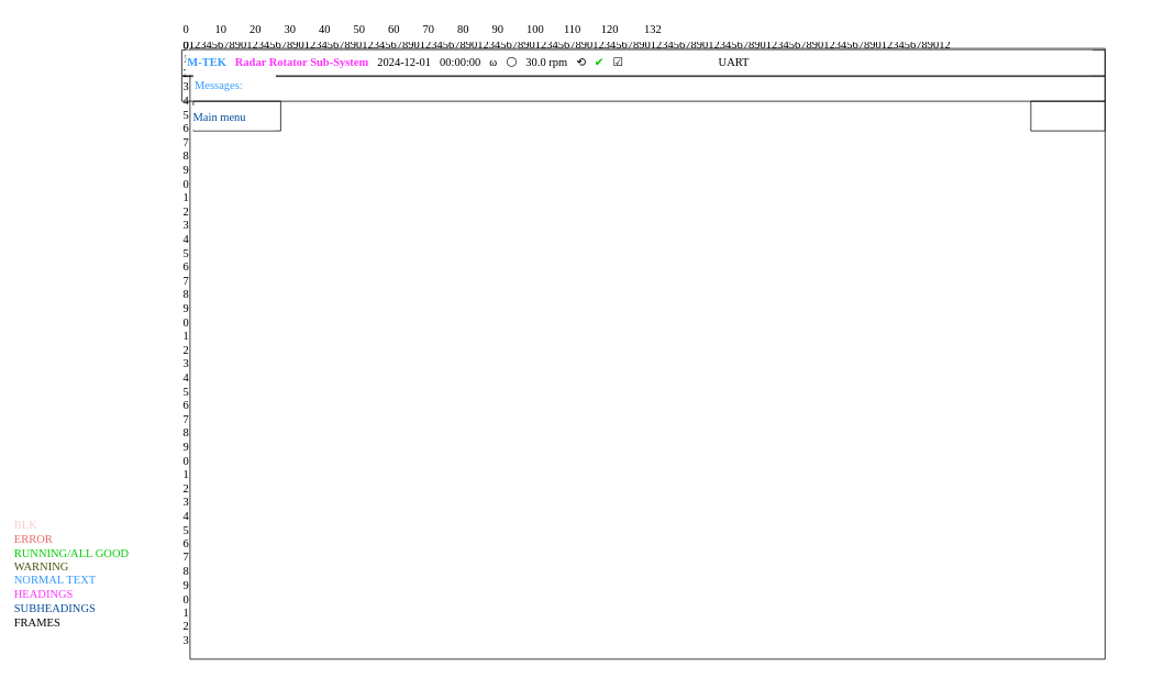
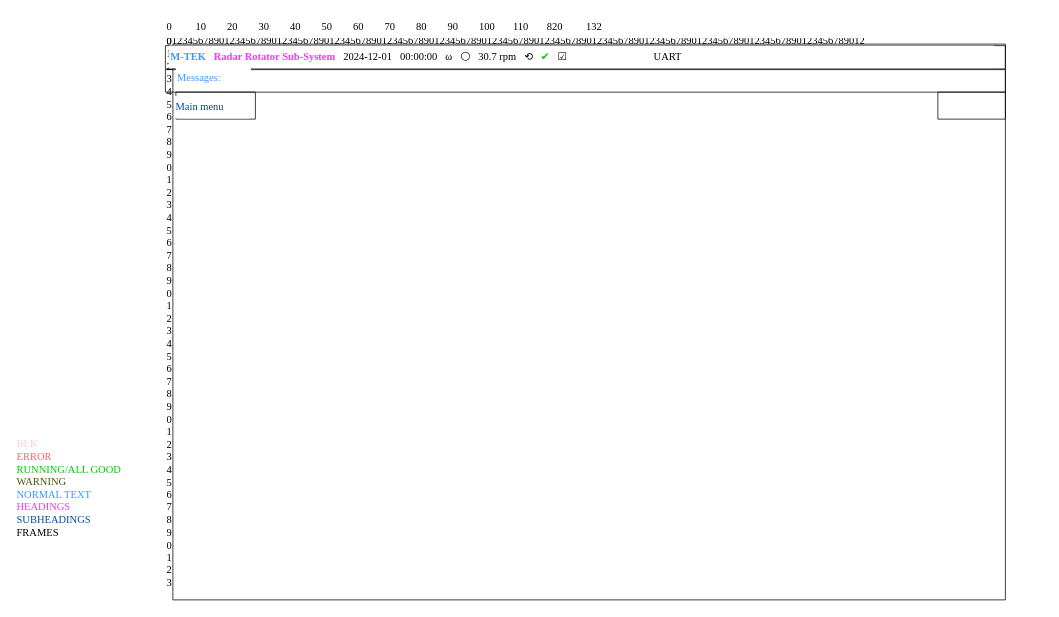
- <mxCell id="3" value="&lt;font&gt;0&amp;nbsp; &amp;nbsp; &amp;nbsp; &amp;nbsp; &amp;nbsp;10&amp;nbsp; &amp;nbsp; &amp;nbsp; &amp;nbsp; 20&amp;nbsp; &amp;nbsp; &amp;nbsp; &amp;nbsp; 30&amp;nbsp; &amp;nbsp; &amp;nbsp; &amp;nbsp; 40&amp;nbsp; &amp;nbsp; &amp;nbsp; &amp;nbsp; 50&amp;nbsp; &amp;nbsp; &amp;nbsp; &amp;nbsp; 60&amp;nbsp; &amp;nbsp; &amp;nbsp; &amp;nbsp; 70&amp;nbsp; &amp;nbsp; &amp;nbsp; &amp;nbsp; 80&amp;nbsp; &amp;nbsp; &amp;nbsp; &amp;nbsp; 90&amp;nbsp; &amp;nbsp; &amp;nbsp; &amp;nbsp; 100&amp;nbsp; &amp;nbsp; &amp;nbsp; &amp;nbsp;110&amp;nbsp; &amp;nbsp; &amp;nbsp; &amp;nbsp;120&amp;nbsp; &amp;nbsp; &amp;nbsp; &amp;nbsp; &amp;nbsp;132&amp;nbsp;&lt;/font&gt;" style="text;html=1;align=left;verticalAlign=middle;resizable=0;points=[];autosize=1;strokeColor=none;fillColor=default;fontFamily=Lucida Console;fontSize=14;" parent="1" vertex="1"><mxGeometry x="220" y="20" width="1170" height="30" as="geometry" /></mxCell>
+ <mxCell id="3" value="&lt;font&gt;0&amp;nbsp; &amp;nbsp; &amp;nbsp; &amp;nbsp; &amp;nbsp;10&amp;nbsp; &amp;nbsp; &amp;nbsp; &amp;nbsp; 20&amp;nbsp; &amp;nbsp; &amp;nbsp; &amp;nbsp; 30&amp;nbsp; &amp;nbsp; &amp;nbsp; &amp;nbsp; 40&amp;nbsp; &amp;nbsp; &amp;nbsp; &amp;nbsp; 50&amp;nbsp; &amp;nbsp; &amp;nbsp; &amp;nbsp; 60&amp;nbsp; &amp;nbsp; &amp;nbsp; &amp;nbsp; 70&amp;nbsp; &amp;nbsp; &amp;nbsp; &amp;nbsp; 80&amp;nbsp; &amp;nbsp; &amp;nbsp; &amp;nbsp; 90&amp;nbsp; &amp;nbsp; &amp;nbsp; &amp;nbsp; 100&amp;nbsp; &amp;nbsp; &amp;nbsp; &amp;nbsp;110&amp;nbsp; &amp;nbsp; &amp;nbsp; &amp;nbsp;820&amp;nbsp; &amp;nbsp; &amp;nbsp; &amp;nbsp; &amp;nbsp;132&amp;nbsp;&lt;/font&gt;" style="text;html=1;align=left;verticalAlign=middle;resizable=0;points=[];autosize=1;strokeColor=none;fillColor=default;fontFamily=Lucida Console;fontSize=14;" parent="1" vertex="1"><mxGeometry x="220" y="20" width="1170" height="30" as="geometry" /></mxCell>
- <mxCell id="9" value="&lt;font color=&quot;#3399ff&quot;&gt;&lt;b&gt;M-TEK&lt;/b&gt;&amp;nbsp; &amp;nbsp;&lt;/font&gt;&lt;font color=&quot;#ff33ff&quot;&gt;&lt;b&gt;Radar Rotator Sub-System&amp;nbsp; &amp;nbsp;&lt;/b&gt;&lt;/font&gt;2024-12-01&amp;nbsp; &amp;nbsp;00:00:00&amp;nbsp; &amp;nbsp;ω&amp;nbsp; &amp;nbsp;⚪&amp;nbsp; &amp;nbsp;30.0 rpm&amp;nbsp; &amp;nbsp;⟲&amp;nbsp; &amp;nbsp;&lt;font color=&quot;#00cc00&quot;&gt;✔&amp;nbsp; &amp;nbsp;&lt;/font&gt;&lt;span style=&quot;background-color: initial;&quot;&gt;☑&amp;nbsp; &amp;nbsp; &amp;nbsp; &amp;nbsp; &amp;nbsp; &amp;nbsp; &amp;nbsp; &amp;nbsp; &amp;nbsp; &amp;nbsp; &amp;nbsp; &amp;nbsp; &amp;nbsp; &amp;nbsp; &amp;nbsp; &amp;nbsp; &amp;nbsp;UART&lt;/span&gt;" style="text;html=1;align=left;verticalAlign=middle;resizable=0;points=[];autosize=1;strokeColor=none;fillColor=default;labelBackgroundColor=none;fontFamily=Lucida Console;fontSize=14;" parent="8" vertex="1"><mxGeometry x="5" width="1100" height="30" as="geometry" /></mxCell>
+ <mxCell id="9" value="&lt;font color=&quot;#3399ff&quot;&gt;&lt;b&gt;M-TEK&lt;/b&gt;&amp;nbsp; &amp;nbsp;&lt;/font&gt;&lt;font color=&quot;#ff33ff&quot;&gt;&lt;b&gt;Radar Rotator Sub-System&amp;nbsp; &amp;nbsp;&lt;/b&gt;&lt;/font&gt;2024-12-01&amp;nbsp; &amp;nbsp;00:00:00&amp;nbsp; &amp;nbsp;ω&amp;nbsp; &amp;nbsp;⚪&amp;nbsp; &amp;nbsp;30.7 rpm&amp;nbsp; &amp;nbsp;⟲&amp;nbsp; &amp;nbsp;&lt;font color=&quot;#00cc00&quot;&gt;✔&amp;nbsp; &amp;nbsp;&lt;/font&gt;&lt;span style=&quot;background-color: initial;&quot;&gt;☑&amp;nbsp; &amp;nbsp; &amp;nbsp; &amp;nbsp; &amp;nbsp; &amp;nbsp; &amp;nbsp; &amp;nbsp; &amp;nbsp; &amp;nbsp; &amp;nbsp; &amp;nbsp; &amp;nbsp; &amp;nbsp; &amp;nbsp; &amp;nbsp; &amp;nbsp;UART&lt;/span&gt;" style="text;html=1;align=left;verticalAlign=middle;resizable=0;points=[];autosize=1;strokeColor=none;fillColor=default;labelBackgroundColor=none;fontFamily=Lucida Console;fontSize=14;" parent="8" vertex="1"><mxGeometry x="5" width="1100" height="30" as="geometry" /></mxCell>
- <mxCell id="5" value="&lt;div&gt;&lt;font color=&quot;#f8cecc&quot;&gt;BLK&lt;/font&gt;&lt;/div&gt;&lt;div&gt;&lt;font color=&quot;#ea6b66&quot;&gt;ERROR&lt;/font&gt;&lt;/div&gt;&lt;div&gt;&lt;span style=&quot;color: rgb(0, 204, 0);&quot;&gt;RUNNING/ALL GOOD&lt;/span&gt;&lt;/div&gt;&lt;div&gt;&lt;font color=&quot;#495411&quot;&gt;WARNING&lt;/font&gt;&lt;/div&gt;&lt;div&gt;&lt;font color=&quot;#3399ff&quot;&gt;NORMAL TEXT&lt;/font&gt;&lt;/div&gt;&lt;div&gt;&lt;font color=&quot;#ff33ff&quot;&gt;HEADINGS&lt;/font&gt;&lt;/div&gt;&lt;div&gt;&lt;span style=&quot;background-color: initial;&quot;&gt;&lt;font color=&quot;#004c99&quot;&gt;SUBHEADINGS&lt;/font&gt;&lt;/span&gt;&lt;/div&gt;&lt;div&gt;&lt;span style=&quot;background-color: initial;&quot;&gt;FRAMES&lt;/span&gt;&lt;/div&gt;&lt;div&gt;&lt;br&gt;&lt;/div&gt;" style="text;html=1;align=left;verticalAlign=middle;resizable=0;points=[];autosize=1;strokeColor=none;fillColor=default;fontFamily=Lucida Console;fontSize=14;" parent="1" vertex="1"><mxGeometry x="15" y="624" width="160" height="160" as="geometry" /></mxCell>
+ <mxCell id="5" value="&lt;div&gt;&lt;font color=&quot;#f8cecc&quot;&gt;BLK&lt;/font&gt;&lt;/div&gt;&lt;div&gt;&lt;font color=&quot;#ea6b66&quot;&gt;ERROR&lt;/font&gt;&lt;/div&gt;&lt;div&gt;&lt;span style=&quot;color: rgb(0, 204, 0);&quot;&gt;RUNNING/ALL GOOD&lt;/span&gt;&lt;/div&gt;&lt;div&gt;&lt;font color=&quot;#495411&quot;&gt;WARNING&lt;/font&gt;&lt;/div&gt;&lt;div&gt;&lt;font color=&quot;#3399ff&quot;&gt;NORMAL TEXT&lt;/font&gt;&lt;/div&gt;&lt;div&gt;&lt;font color=&quot;#ff33ff&quot;&gt;HEADINGS&lt;/font&gt;&lt;/div&gt;&lt;div&gt;&lt;span style=&quot;background-color: initial;&quot;&gt;&lt;font color=&quot;#004c99&quot;&gt;SUBHEADINGS&lt;/font&gt;&lt;/span&gt;&lt;/div&gt;&lt;div&gt;&lt;span style=&quot;background-color: initial;&quot;&gt;FRAMES&lt;/span&gt;&lt;/div&gt;&lt;div&gt;&lt;br&gt;&lt;/div&gt;" style="text;html=1;align=left;verticalAlign=middle;resizable=0;points=[];autosize=1;strokeColor=none;fillColor=default;fontFamily=Lucida Console;fontSize=14;" parent="1" vertex="1"><mxGeometry x="20" y="579" width="160" height="160" as="geometry" /></mxCell>
